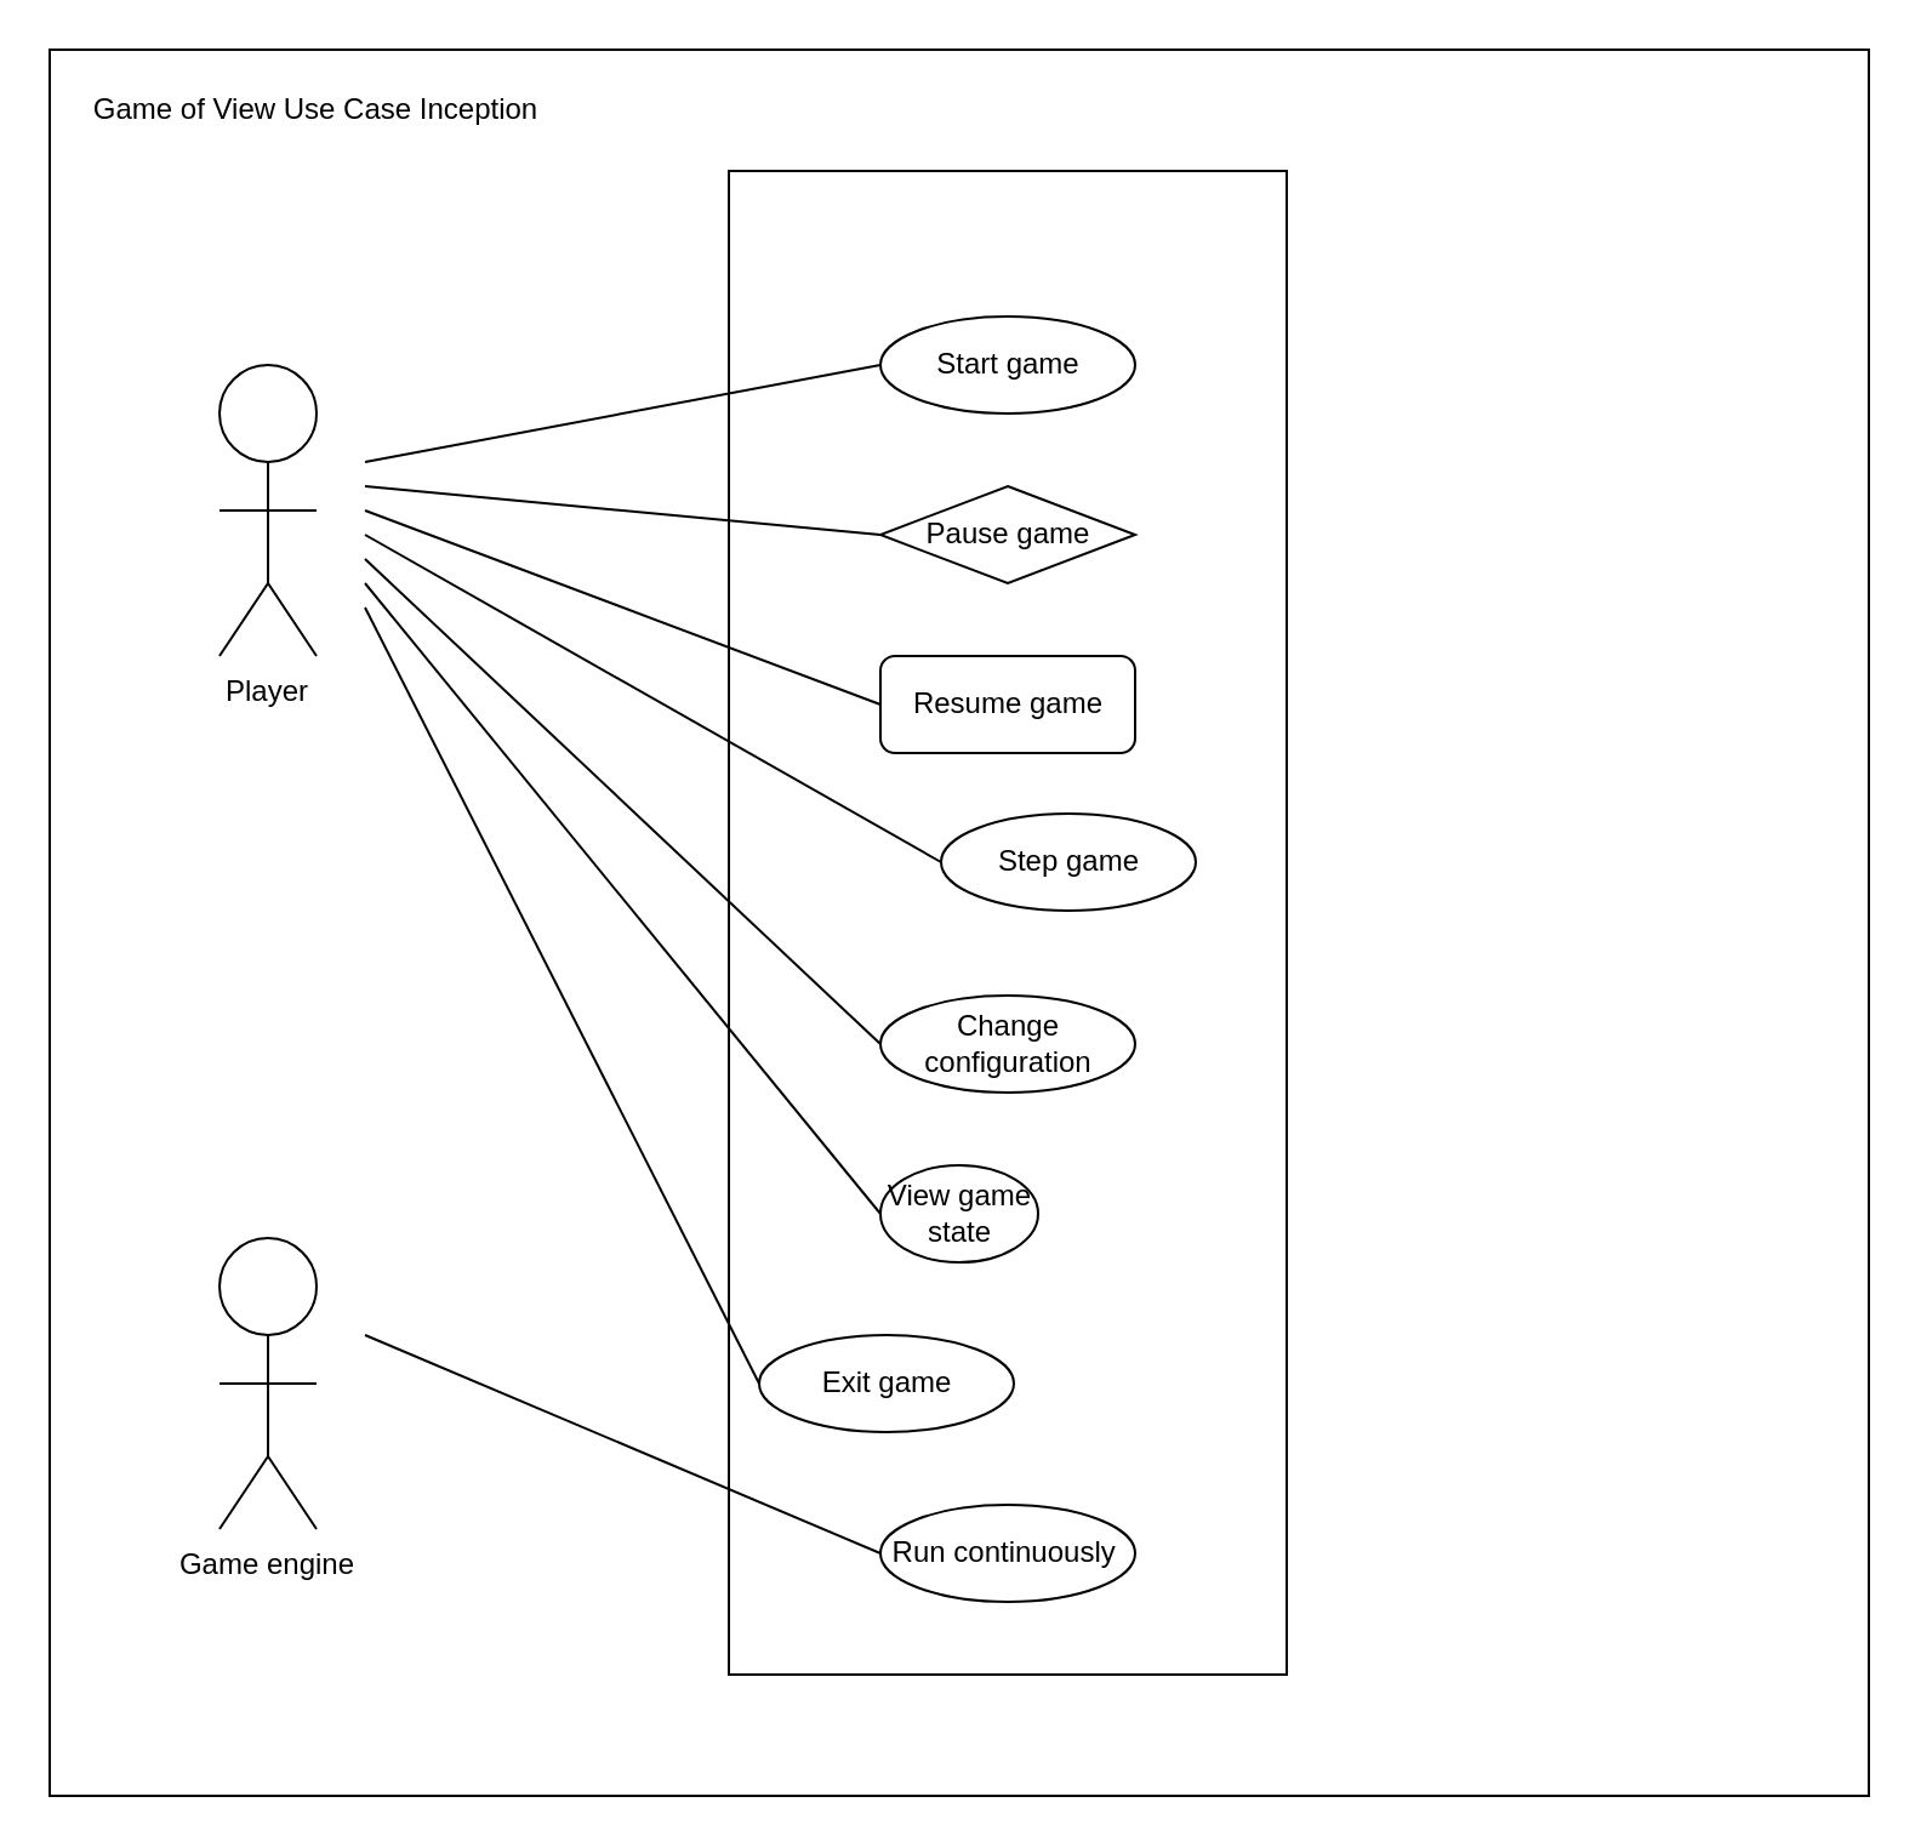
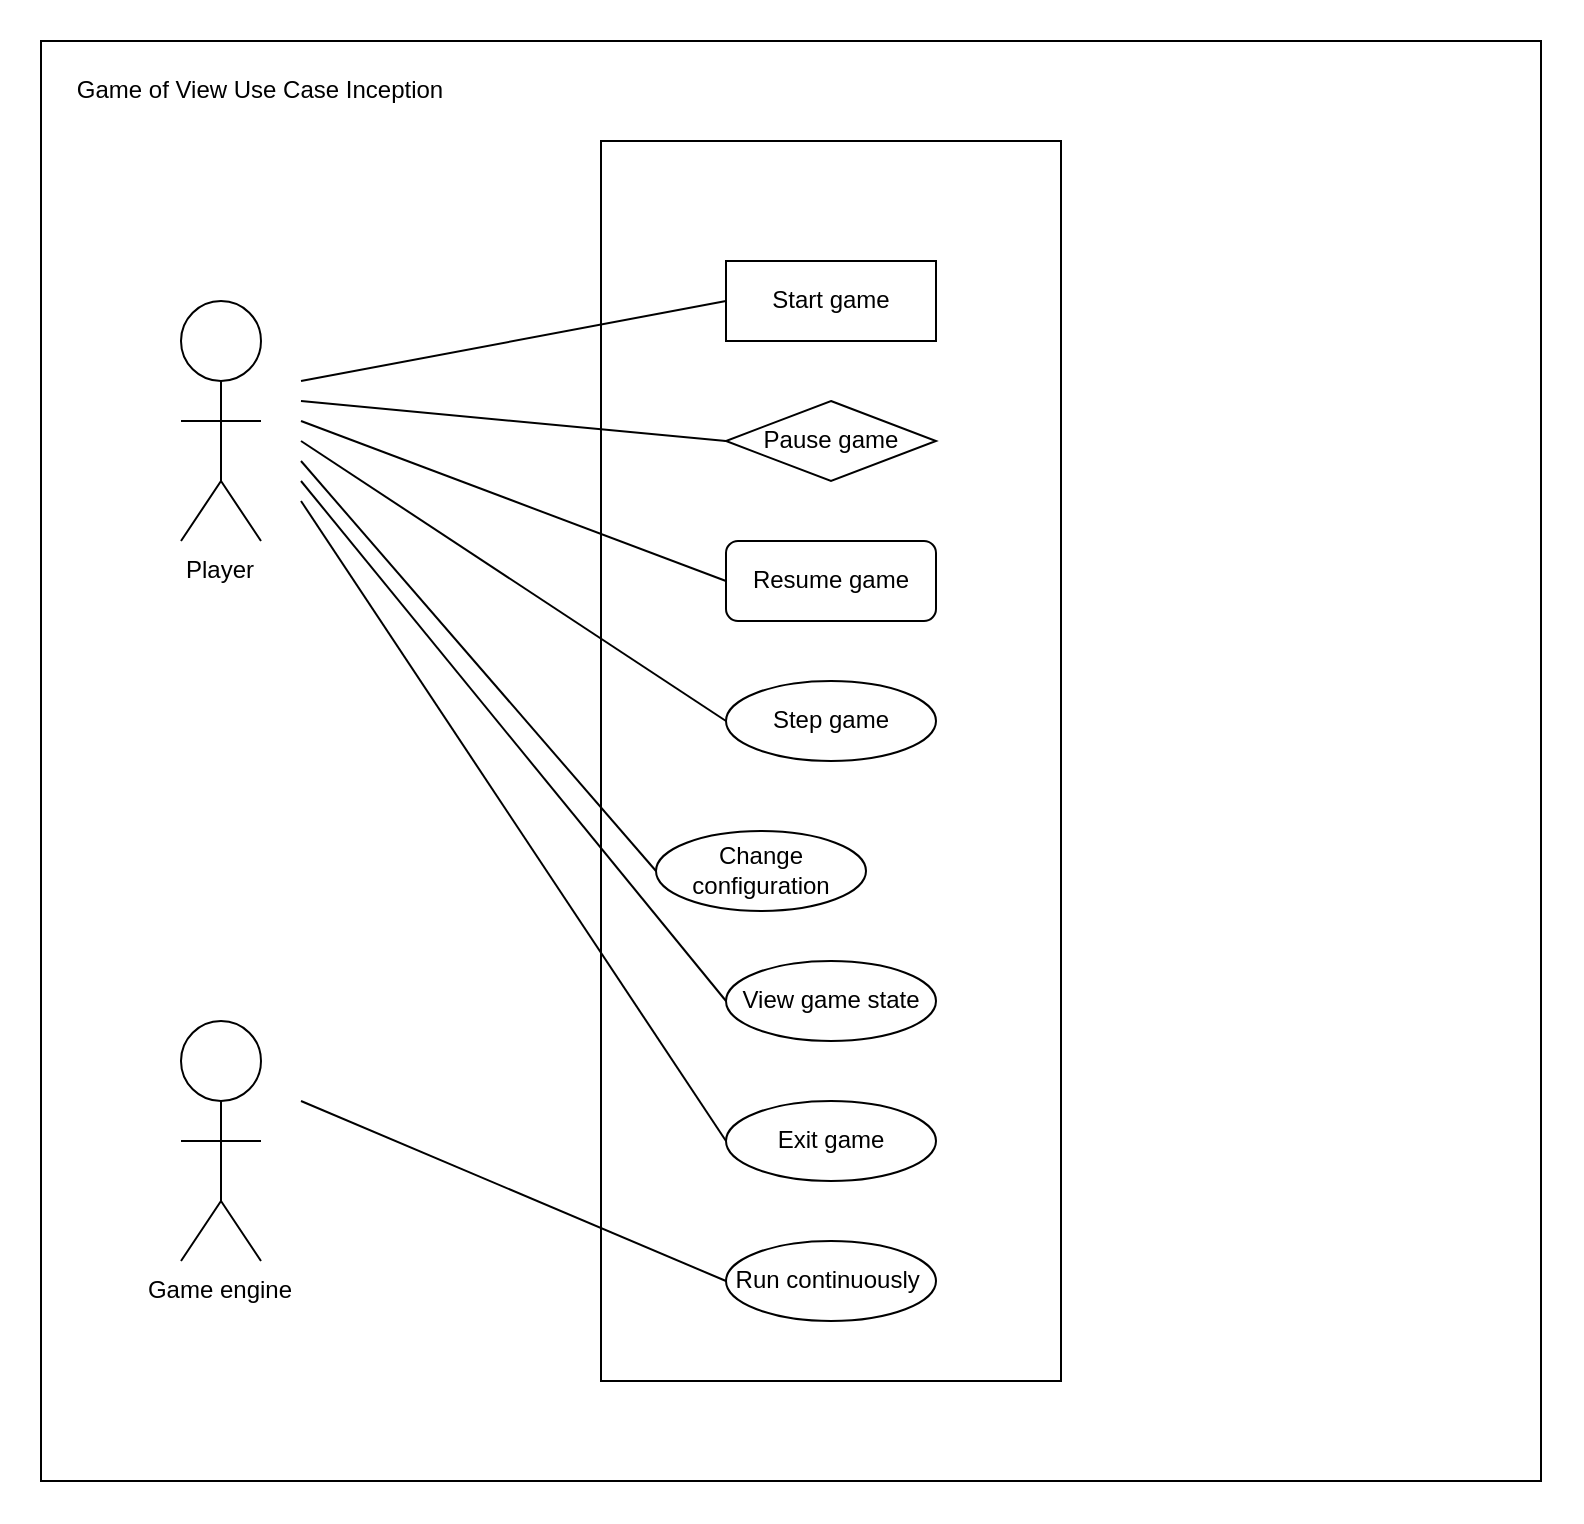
- <mxCell id="4" value="Start game" style="ellipse;whiteSpace=wrap;html=1;" vertex="1" parent="1"><mxGeometry x="362.5" y="130" width="105" height="40" as="geometry" /></mxCell>
+ <mxCell id="4" value="Start game" style="whiteSpace=wrap;html=1;rounded=0;" vertex="1" parent="1"><mxGeometry x="362.5" y="130" width="105" height="40" as="geometry" /></mxCell>
- <mxCell id="7" value="Step game" style="ellipse;whiteSpace=wrap;html=1;" vertex="1" parent="1"><mxGeometry x="387.5" y="335" width="105" height="40" as="geometry" /></mxCell>
+ <mxCell id="7" value="Step game" style="ellipse;whiteSpace=wrap;html=1;" vertex="1" parent="1"><mxGeometry x="362.5" y="340" width="105" height="40" as="geometry" /></mxCell>
- <mxCell id="11" value="Change configuration" style="ellipse;whiteSpace=wrap;html=1;" vertex="1" parent="1"><mxGeometry x="362.5" y="410" width="105" height="40" as="geometry" /></mxCell>
+ <mxCell id="11" value="Change configuration" style="ellipse;whiteSpace=wrap;html=1;" vertex="1" parent="1"><mxGeometry x="327.5" y="415" width="105" height="40" as="geometry" /></mxCell>
- <mxCell id="10" value="View game state" style="ellipse;whiteSpace=wrap;html=1;" vertex="1" parent="1"><mxGeometry x="362.5" y="480" width="65" height="40" as="geometry" /></mxCell>
+ <mxCell id="10" value="View game state" style="ellipse;whiteSpace=wrap;html=1;" vertex="1" parent="1"><mxGeometry x="362.5" y="480" width="105" height="40" as="geometry" /></mxCell>
- <mxCell id="8" value="Exit game" style="ellipse;whiteSpace=wrap;html=1;" vertex="1" parent="1"><mxGeometry x="312.5" y="550" width="105" height="40" as="geometry" /></mxCell>
+ <mxCell id="8" value="Exit game" style="ellipse;whiteSpace=wrap;html=1;" vertex="1" parent="1"><mxGeometry x="362.5" y="550" width="105" height="40" as="geometry" /></mxCell>
